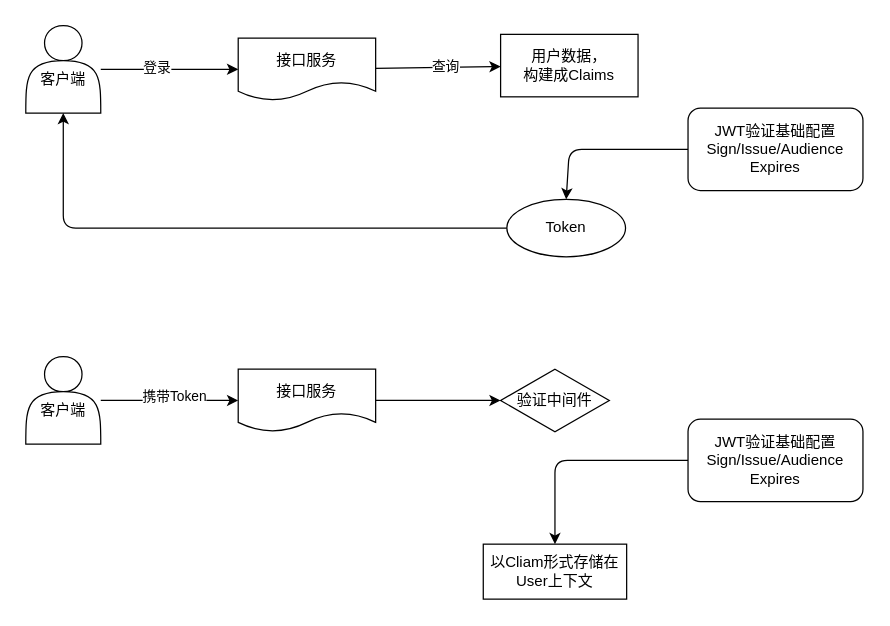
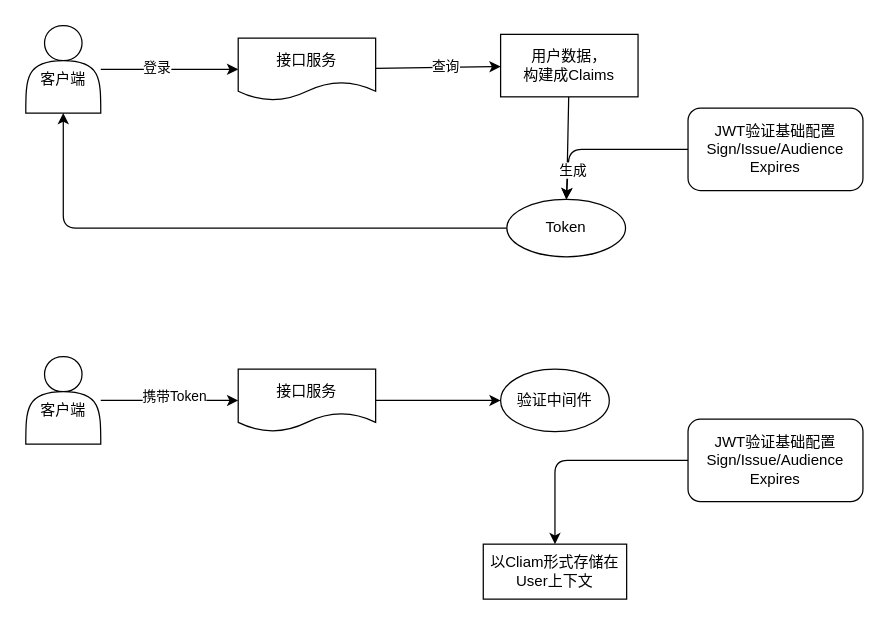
+ <mxCell id="10" style="edgeStyle=none;html=1;" edge="1" parent="1" source="12" target="14"><mxGeometry relative="1" as="geometry" /></mxCell>
+ <mxCell id="11" value="生成" style="edgeLabel;html=1;align=center;verticalAlign=middle;resizable=0;points=[];" vertex="1" connectable="0" parent="10"><mxGeometry x="-0.587" y="3" relative="1" as="geometry"><mxPoint y="41" as="offset" /></mxGeometry></mxCell>
- <mxCell id="20" value="验证中间件" style="rhombus;whiteSpace=wrap;html=1;" vertex="1" parent="1"><mxGeometry x="400" y="295" width="87" height="50" as="geometry" /></mxCell>
+ <mxCell id="20" value="验证中间件" style="ellipse;whiteSpace=wrap;html=1;" vertex="1" parent="1"><mxGeometry x="400" y="295" width="87" height="50" as="geometry" /></mxCell>
